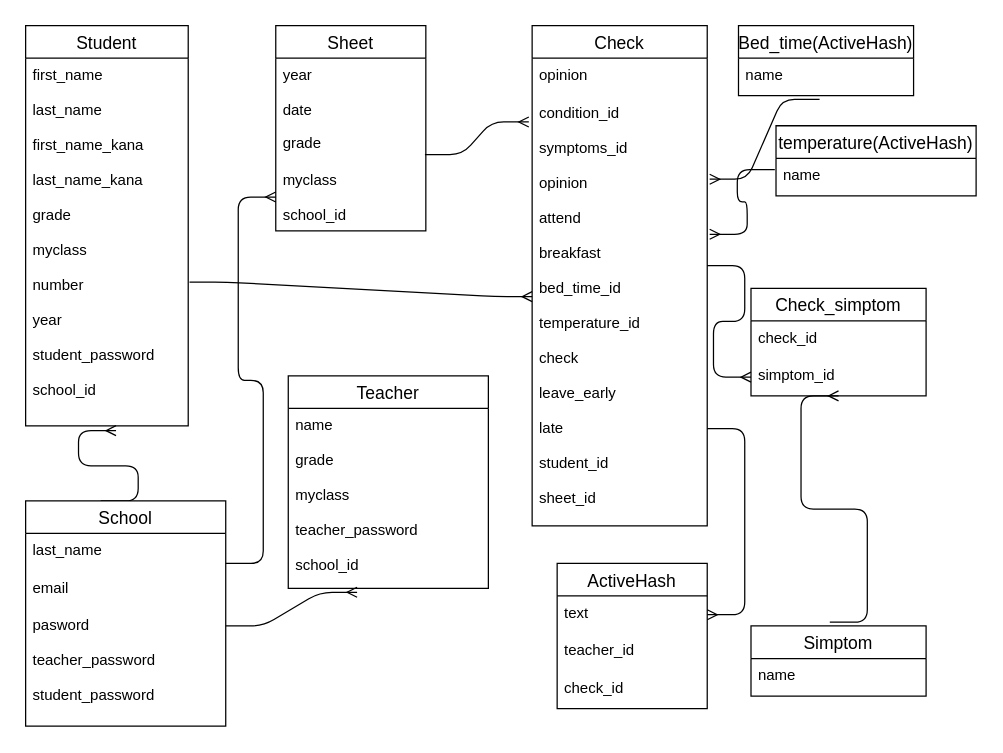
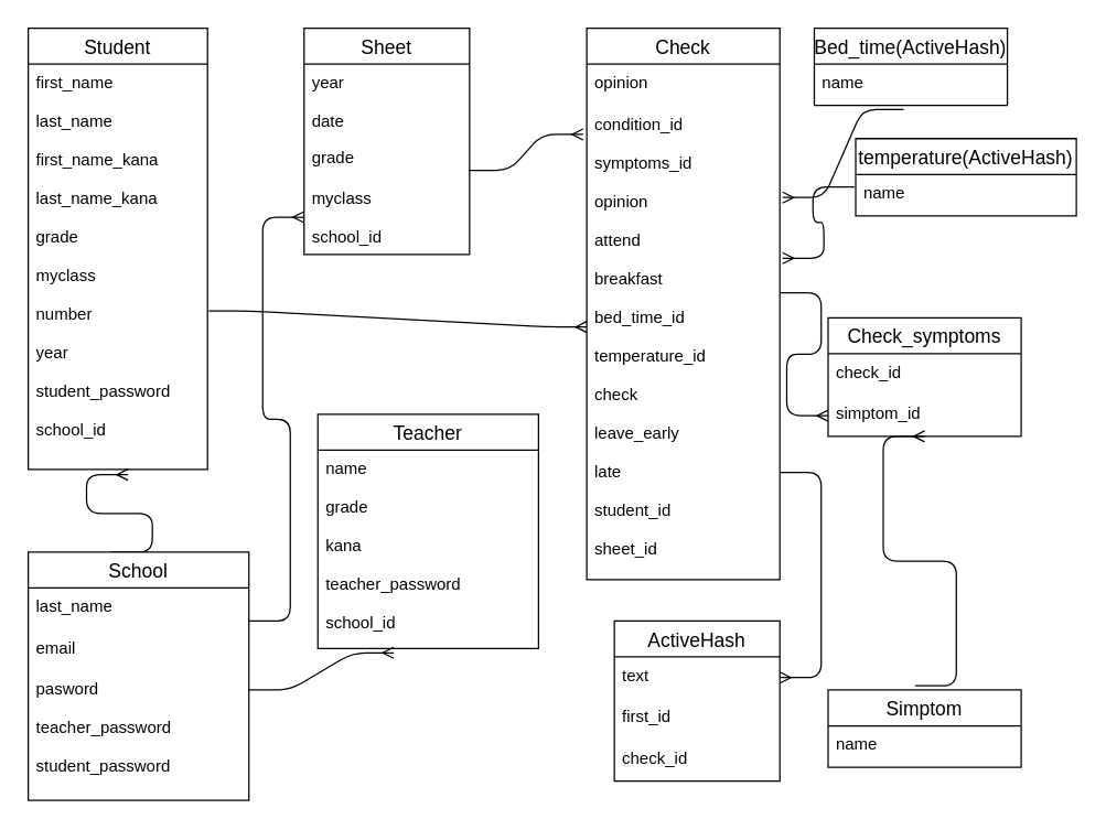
- <mxCell id="27" value="Check_simptom" style="swimlane;fontStyle=0;childLayout=stackLayout;horizontal=1;startSize=26;horizontalStack=0;resizeParent=1;resizeParentMax=0;resizeLast=0;collapsible=1;marginBottom=0;align=center;fontSize=14;" parent="1" vertex="1"><mxGeometry x="600" y="230" width="140" height="86" as="geometry" /></mxCell>
+ <mxCell id="27" value="Check_symptoms" style="swimlane;fontStyle=0;childLayout=stackLayout;horizontal=1;startSize=26;horizontalStack=0;resizeParent=1;resizeParentMax=0;resizeLast=0;collapsible=1;marginBottom=0;align=center;fontSize=14;" parent="1" vertex="1"><mxGeometry x="600" y="230" width="140" height="86" as="geometry" /></mxCell>
- <mxCell id="14" value="name&#10;&#10;grade&#10;&#10;myclass&#10;&#10;teacher_password&#10;&#10;school_id" style="text;strokeColor=none;fillColor=none;spacingLeft=4;spacingRight=4;overflow=hidden;rotatable=0;points=[[0,0.5],[1,0.5]];portConstraint=eastwest;fontSize=12;" parent="12" vertex="1"><mxGeometry y="26" width="160" height="144" as="geometry" /></mxCell>
+ <mxCell id="14" value="name&#10;&#10;grade&#10;&#10;kana&#10;&#10;teacher_password&#10;&#10;school_id" style="text;strokeColor=none;fillColor=none;spacingLeft=4;spacingRight=4;overflow=hidden;rotatable=0;points=[[0,0.5],[1,0.5]];portConstraint=eastwest;fontSize=12;" parent="12" vertex="1"><mxGeometry y="26" width="160" height="144" as="geometry" /></mxCell>
- <mxCell id="17" value="teacher_id" style="text;strokeColor=none;fillColor=none;spacingLeft=4;spacingRight=4;overflow=hidden;rotatable=0;points=[[0,0.5],[1,0.5]];portConstraint=eastwest;fontSize=12;" parent="15" vertex="1"><mxGeometry y="56" width="120" height="30" as="geometry" /></mxCell>
+ <mxCell id="17" value="first_id" style="text;strokeColor=none;fillColor=none;spacingLeft=4;spacingRight=4;overflow=hidden;rotatable=0;points=[[0,0.5],[1,0.5]];portConstraint=eastwest;fontSize=12;" parent="15" vertex="1"><mxGeometry y="56" width="120" height="30" as="geometry" /></mxCell>
